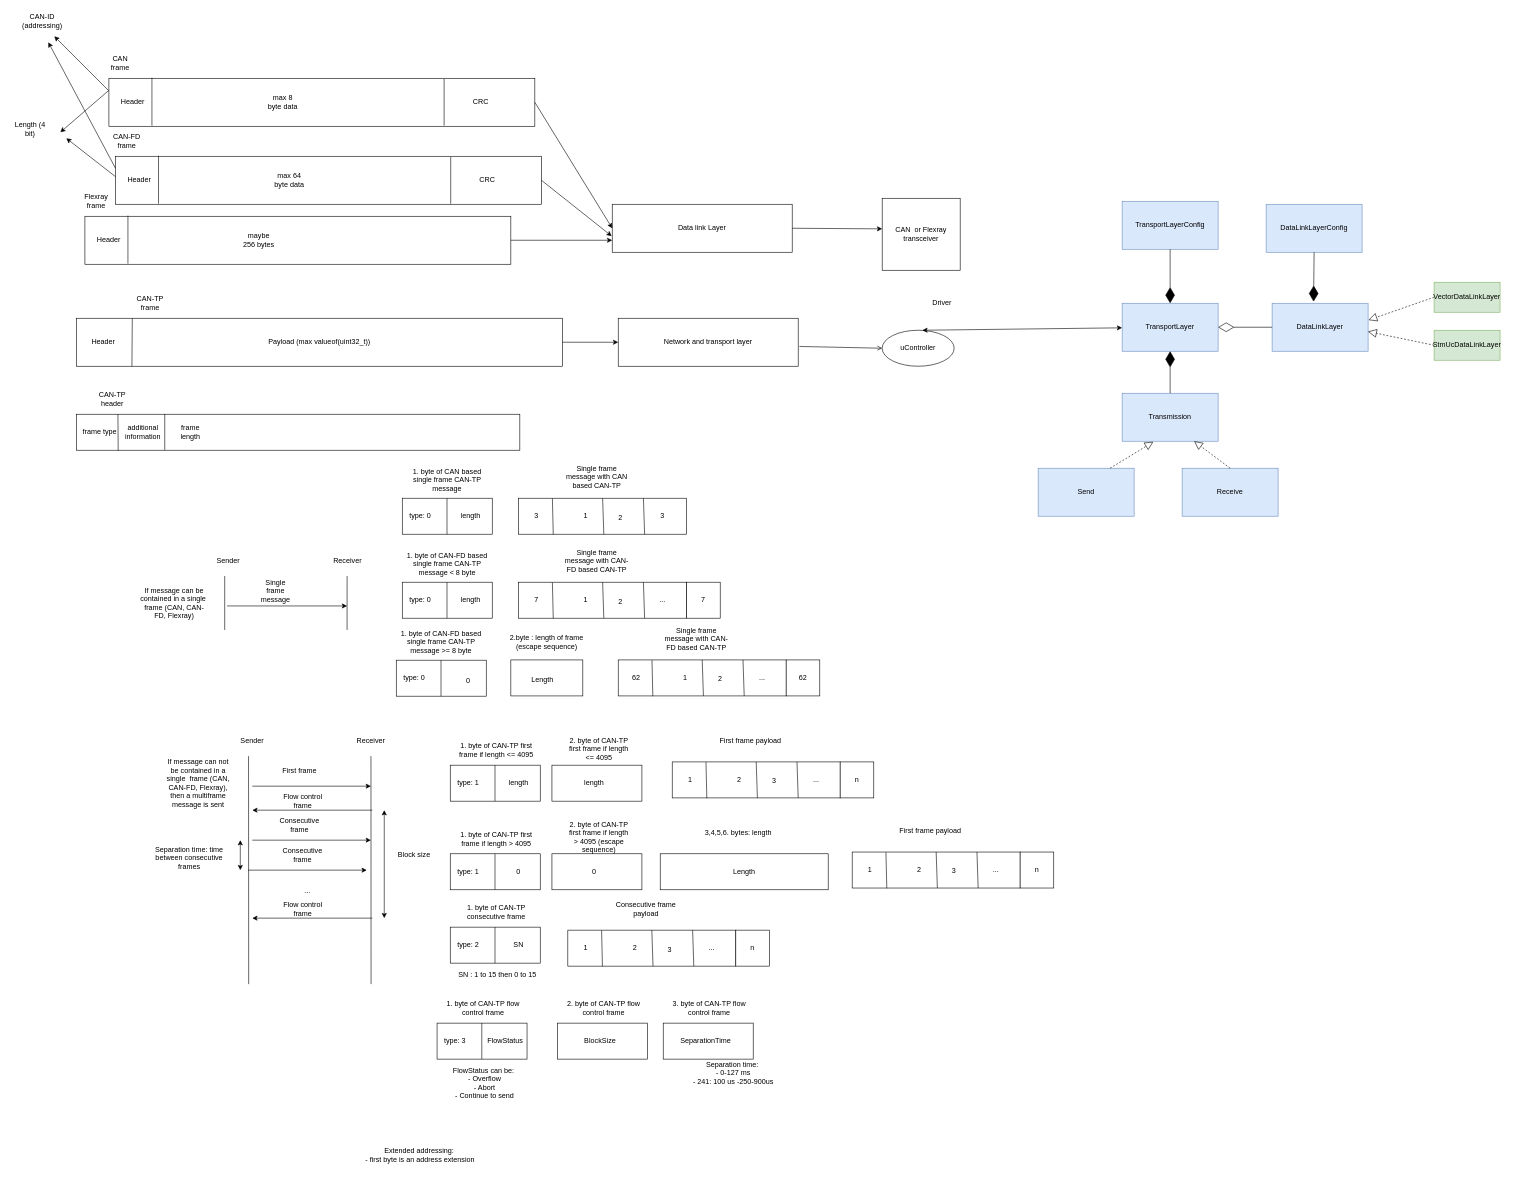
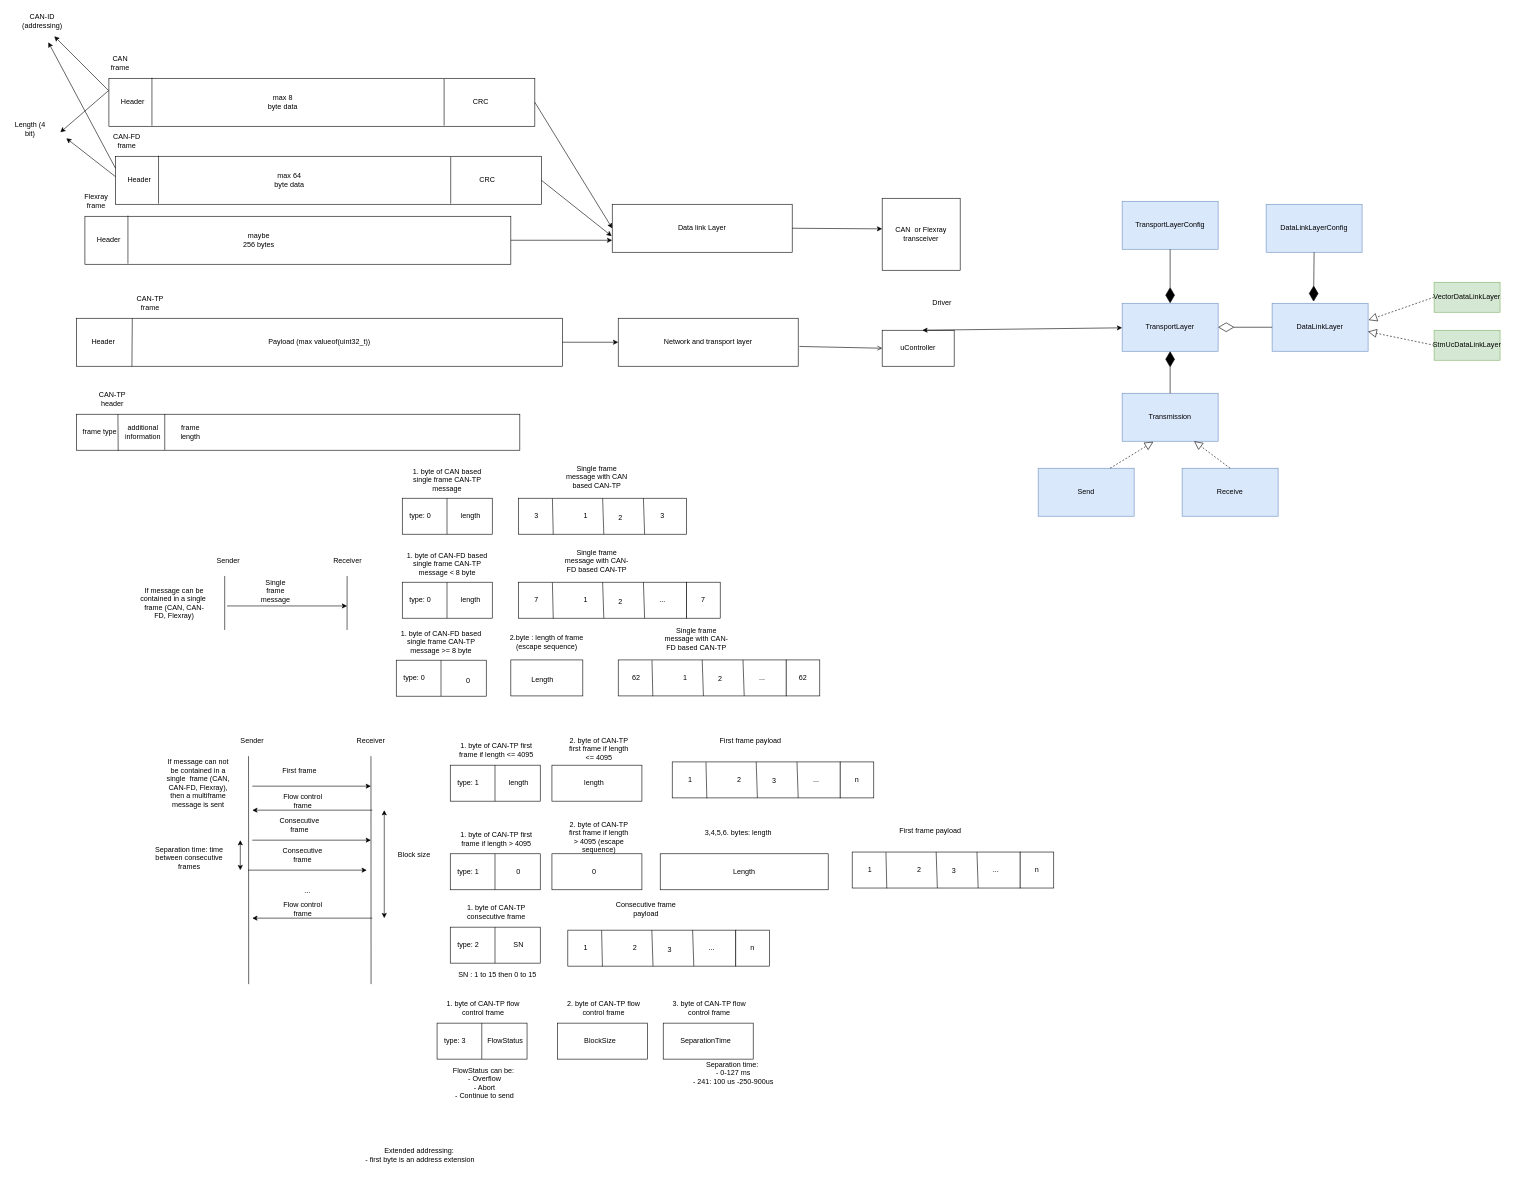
- <mxCell id="13" value="uController" style="ellipse;whiteSpace=wrap;html=1;" vertex="1" parent="1"><mxGeometry x="1470" y="550" width="120" height="60" as="geometry" /></mxCell>
+ <mxCell id="13" value="uController" style="rounded=0;whiteSpace=wrap;html=1;" vertex="1" parent="1"><mxGeometry x="1470" y="550" width="120" height="60" as="geometry" /></mxCell>
